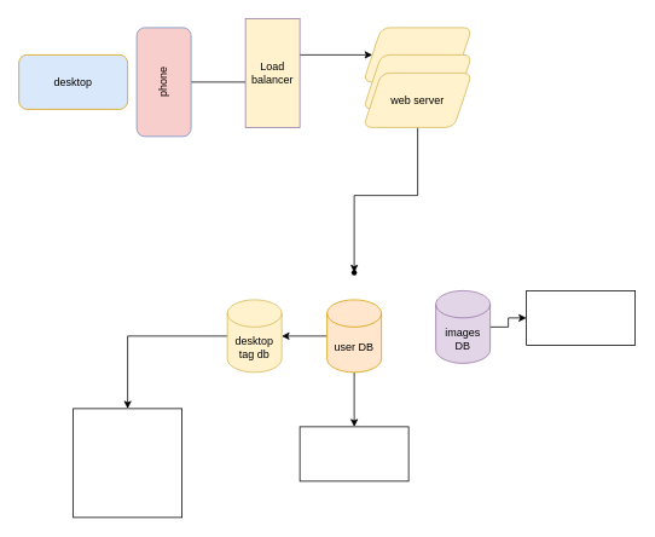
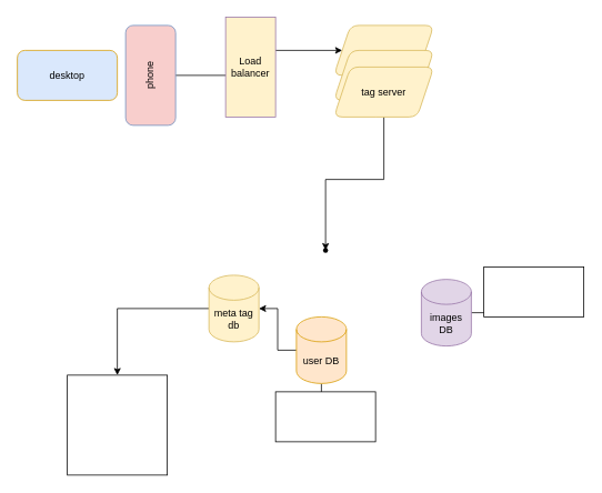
- <mxCell id="7" value="web server" style="shape=parallelogram;perimeter=parallelogramPerimeter;whiteSpace=wrap;html=1;fixedSize=1;rounded=1;fillColor=#fff2cc;strokeColor=#d6b656;" vertex="1" parent="1"><mxGeometry x="400" y="80" width="120" height="60" as="geometry" /></mxCell>
+ <mxCell id="7" value="tag server" style="shape=parallelogram;perimeter=parallelogramPerimeter;whiteSpace=wrap;html=1;fixedSize=1;rounded=1;fillColor=#fff2cc;strokeColor=#d6b656;" vertex="1" parent="1"><mxGeometry x="400" y="80" width="120" height="60" as="geometry" /></mxCell>
- <mxCell id="15" value="images DB" style="shape=cylinder3;whiteSpace=wrap;html=1;boundedLbl=1;backgroundOutline=1;size=15;fillColor=#e1d5e7;strokeColor=#9673a6;" vertex="1" parent="1"><mxGeometry x="480" y="320" width="60" height="80" as="geometry" /></mxCell>
+ <mxCell id="15" value="images DB" style="shape=cylinder3;whiteSpace=wrap;html=1;boundedLbl=1;backgroundOutline=1;size=15;fillColor=#e1d5e7;strokeColor=#9673a6;" vertex="1" parent="1"><mxGeometry x="505" y="335" width="60" height="80" as="geometry" /></mxCell>
- <mxCell id="11" value="user DB" style="shape=cylinder3;whiteSpace=wrap;html=1;boundedLbl=1;backgroundOutline=1;size=15;fillColor=#ffe6cc;strokeColor=#d79b00;" vertex="1" parent="1"><mxGeometry x="360" y="330" width="60" height="80" as="geometry" /></mxCell>
+ <mxCell id="11" value="user DB" style="shape=cylinder3;whiteSpace=wrap;html=1;boundedLbl=1;backgroundOutline=1;size=15;fillColor=#ffe6cc;strokeColor=#d79b00;" vertex="1" parent="1"><mxGeometry x="355" y="380" width="60" height="80" as="geometry" /></mxCell>
- <mxCell id="13" value="desktop tag db" style="shape=cylinder3;whiteSpace=wrap;html=1;boundedLbl=1;backgroundOutline=1;size=15;fillColor=#fff2cc;strokeColor=#d6b656;" vertex="1" parent="1"><mxGeometry x="250" y="330" width="60" height="80" as="geometry" /></mxCell>
+ <mxCell id="13" value="meta tag db" style="shape=cylinder3;whiteSpace=wrap;html=1;boundedLbl=1;backgroundOutline=1;size=15;fillColor=#fff2cc;strokeColor=#d6b656;" vertex="1" parent="1"><mxGeometry x="250" y="330" width="60" height="80" as="geometry" /></mxCell>
